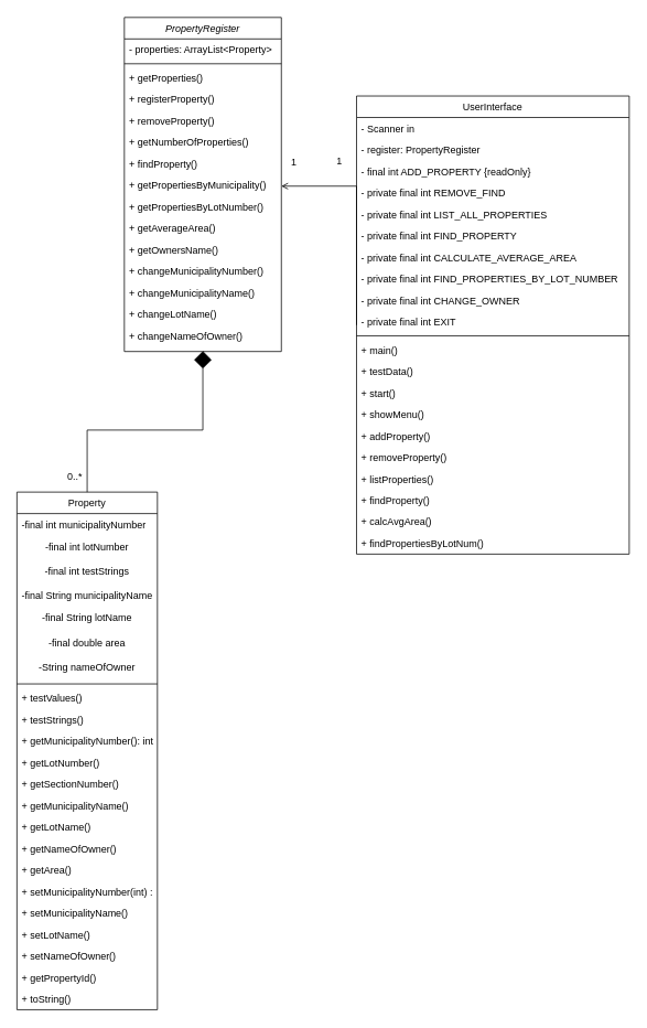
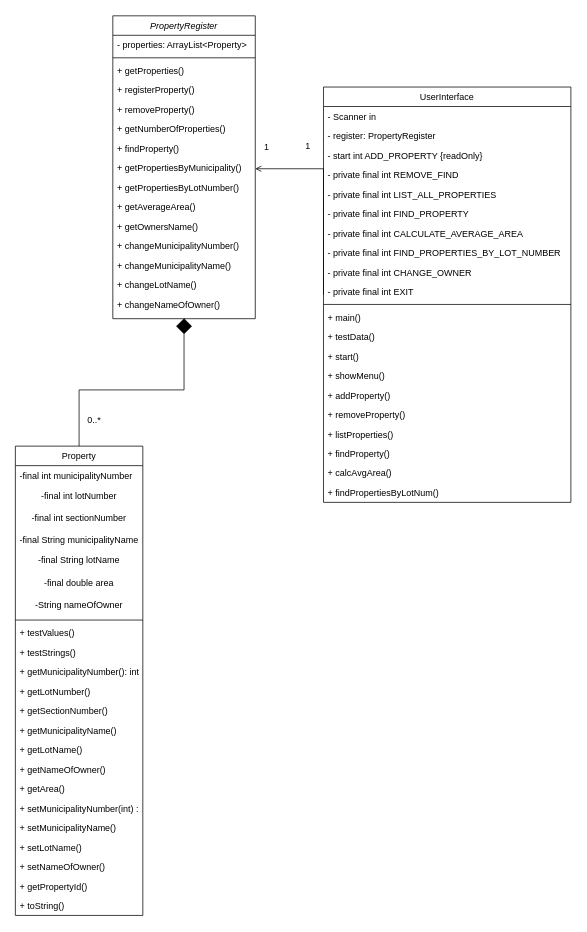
- <mxCell id="45" value="- final int ADD_PROPERTY {readOnly} " style="text;align=left;verticalAlign=top;spacingLeft=4;spacingRight=4;overflow=hidden;rotatable=0;points=[[0,0.5],[1,0.5]];portConstraint=eastwest;rounded=0;shadow=0;html=0;" parent="42" vertex="1"><mxGeometry y="78" width="330" height="26" as="geometry" /></mxCell>
+ <mxCell id="45" value="- start int ADD_PROPERTY {readOnly} " style="text;align=left;verticalAlign=top;spacingLeft=4;spacingRight=4;overflow=hidden;rotatable=0;points=[[0,0.5],[1,0.5]];portConstraint=eastwest;rounded=0;shadow=0;html=0;" parent="42" vertex="1"><mxGeometry y="78" width="330" height="26" as="geometry" /></mxCell>
- <mxCell id="69" value="0..*" style="text;html=1;align=center;verticalAlign=middle;resizable=0;points=[];autosize=1;strokeColor=none;fillColor=none;" vertex="1" parent="1"><mxGeometry x="70" y="560" width="40" height="30" as="geometry" /></mxCell>
+ <mxCell id="69" value="0..*" style="text;html=1;align=center;verticalAlign=middle;resizable=0;points=[];autosize=1;strokeColor=none;fillColor=none;" vertex="1" parent="1"><mxGeometry x="105" y="545" width="40" height="30" as="geometry" /></mxCell>
- <mxCell id="21" value="-final int testStrings" style="text;strokeColor=none;fillColor=none;html=1;align=center;verticalAlign=middle;whiteSpace=wrap;rounded=0;hachureGap=4;" parent="18" vertex="1"><mxGeometry y="82" width="170" height="30" as="geometry" /></mxCell>
+ <mxCell id="21" value="-final int sectionNumber" style="text;strokeColor=none;fillColor=none;html=1;align=center;verticalAlign=middle;whiteSpace=wrap;rounded=0;hachureGap=4;" parent="18" vertex="1"><mxGeometry y="82" width="170" height="30" as="geometry" /></mxCell>
